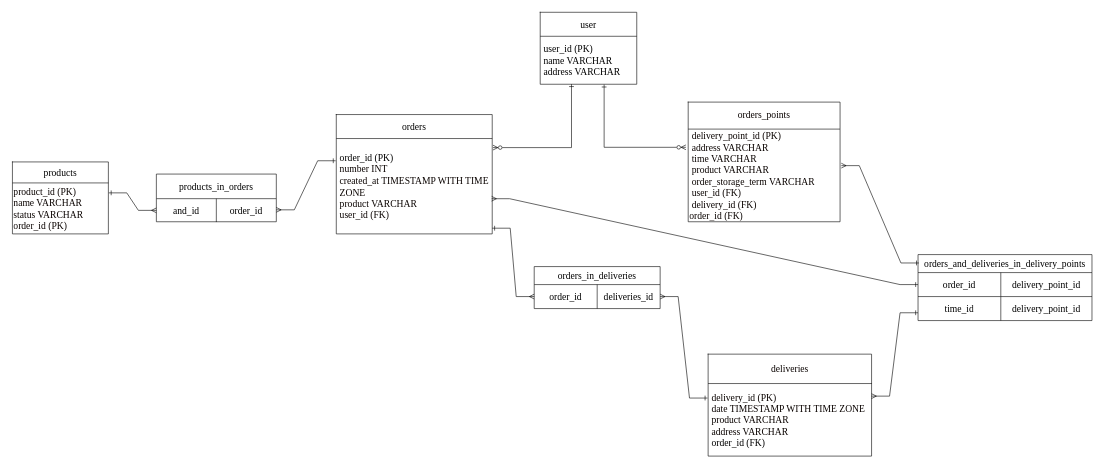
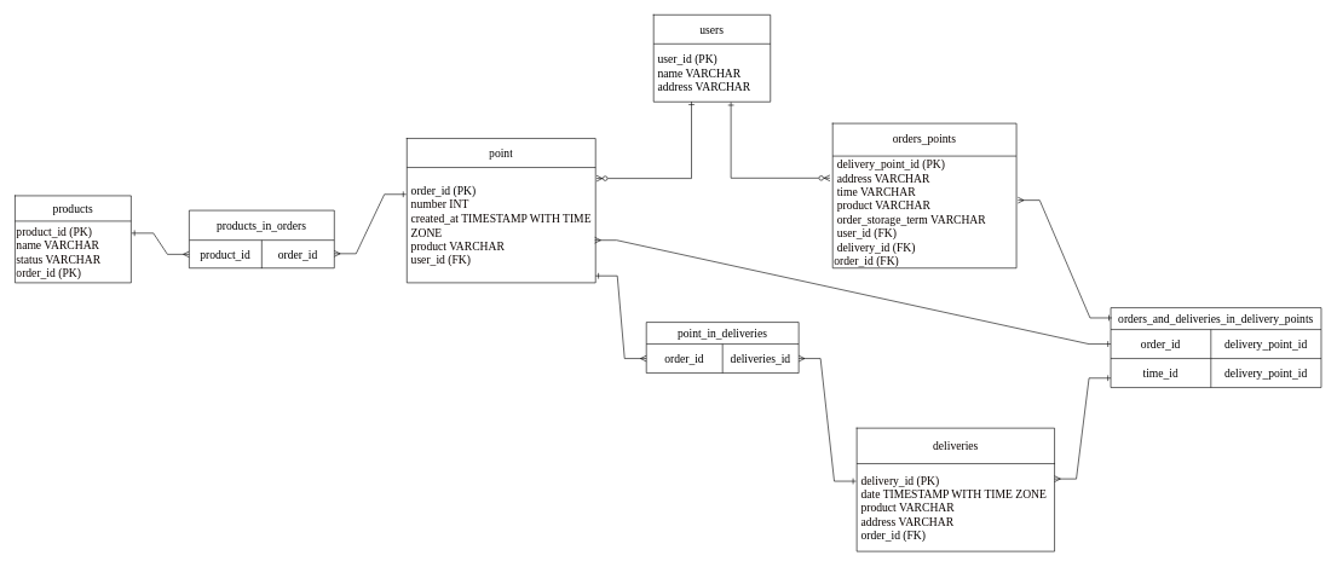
- <mxCell id="4" value="&lt;font face=&quot;Times New Roman&quot; style=&quot;font-size: 16px;&quot;&gt;user&lt;/font&gt;" style="shape=partialRectangle;html=1;whiteSpace=wrap;connectable=0;strokeColor=inherit;overflow=hidden;fillColor=none;top=0;left=0;bottom=0;right=0;pointerEvents=1;align=center;" parent="3" vertex="1"><mxGeometry width="161" height="40" as="geometry"><mxRectangle width="161" height="40" as="alternateBounds" /></mxGeometry></mxCell>
+ <mxCell id="4" value="&lt;font face=&quot;Times New Roman&quot; style=&quot;font-size: 16px;&quot;&gt;users&lt;/font&gt;" style="shape=partialRectangle;html=1;whiteSpace=wrap;connectable=0;strokeColor=inherit;overflow=hidden;fillColor=none;top=0;left=0;bottom=0;right=0;pointerEvents=1;align=center;" parent="3" vertex="1"><mxGeometry width="161" height="40" as="geometry"><mxRectangle width="161" height="40" as="alternateBounds" /></mxGeometry></mxCell>
- <mxCell id="9" value="&lt;font style=&quot;font-size: 16px;&quot; face=&quot;Times New Roman&quot;&gt;orders&lt;/font&gt;" style="shape=partialRectangle;html=1;whiteSpace=wrap;connectable=0;strokeColor=inherit;overflow=hidden;fillColor=none;top=0;left=0;bottom=0;right=0;pointerEvents=1;" parent="8" vertex="1"><mxGeometry width="260" height="40" as="geometry"><mxRectangle width="260" height="40" as="alternateBounds" /></mxGeometry></mxCell>
+ <mxCell id="9" value="&lt;font style=&quot;font-size: 16px;&quot; face=&quot;Times New Roman&quot;&gt;point&lt;/font&gt;" style="shape=partialRectangle;html=1;whiteSpace=wrap;connectable=0;strokeColor=inherit;overflow=hidden;fillColor=none;top=0;left=0;bottom=0;right=0;pointerEvents=1;" parent="8" vertex="1"><mxGeometry width="260" height="40" as="geometry"><mxRectangle width="260" height="40" as="alternateBounds" /></mxGeometry></mxCell>
- <mxCell id="31" value="&lt;span style=&quot;font-family: &amp;quot;Times New Roman&amp;quot;; font-size: 16px;&quot;&gt;and_id&lt;/span&gt;" style="shape=partialRectangle;html=1;whiteSpace=wrap;connectable=0;strokeColor=inherit;overflow=hidden;fillColor=none;top=0;left=0;bottom=0;right=0;pointerEvents=1;" vertex="1" parent="30"><mxGeometry width="100" height="39" as="geometry"><mxRectangle width="100" height="39" as="alternateBounds" /></mxGeometry></mxCell>
+ <mxCell id="31" value="&lt;span style=&quot;font-family: &amp;quot;Times New Roman&amp;quot;; font-size: 16px;&quot;&gt;product_id&lt;/span&gt;" style="shape=partialRectangle;html=1;whiteSpace=wrap;connectable=0;strokeColor=inherit;overflow=hidden;fillColor=none;top=0;left=0;bottom=0;right=0;pointerEvents=1;" vertex="1" parent="30"><mxGeometry width="100" height="39" as="geometry"><mxRectangle width="100" height="39" as="alternateBounds" /></mxGeometry></mxCell>
- <mxCell id="35" value="orders_in_deliveries" style="shape=table;startSize=30;container=1;collapsible=0;childLayout=tableLayout;fontFamily=Times New Roman;fontSize=16;" vertex="1" parent="1"><mxGeometry x="890" y="444" width="210" height="70" as="geometry" /></mxCell>
+ <mxCell id="35" value="point_in_deliveries" style="shape=table;startSize=30;container=1;collapsible=0;childLayout=tableLayout;fontFamily=Times New Roman;fontSize=16;" vertex="1" parent="1"><mxGeometry x="890" y="444" width="210" height="70" as="geometry" /></mxCell>
